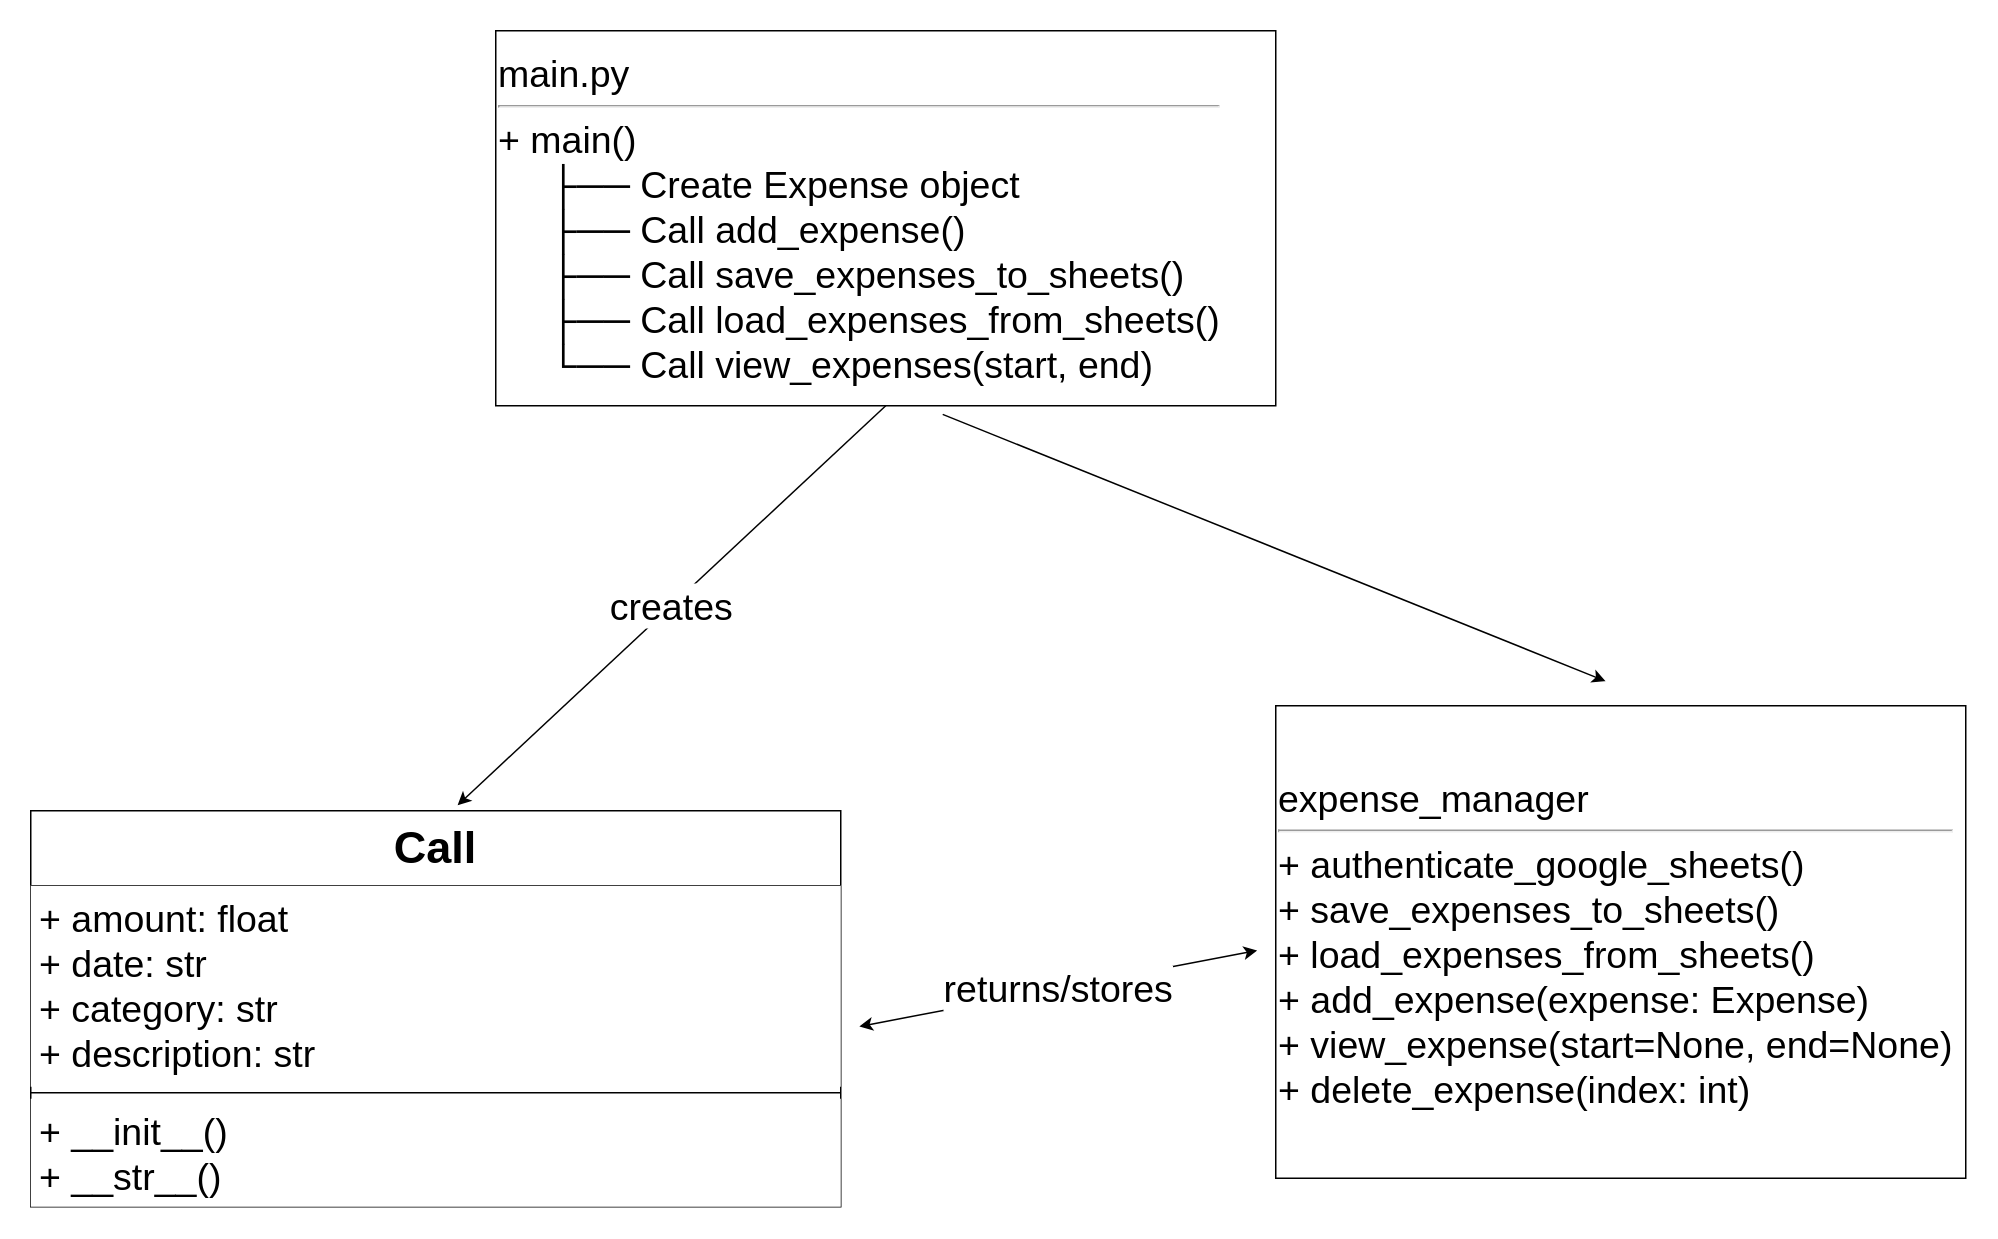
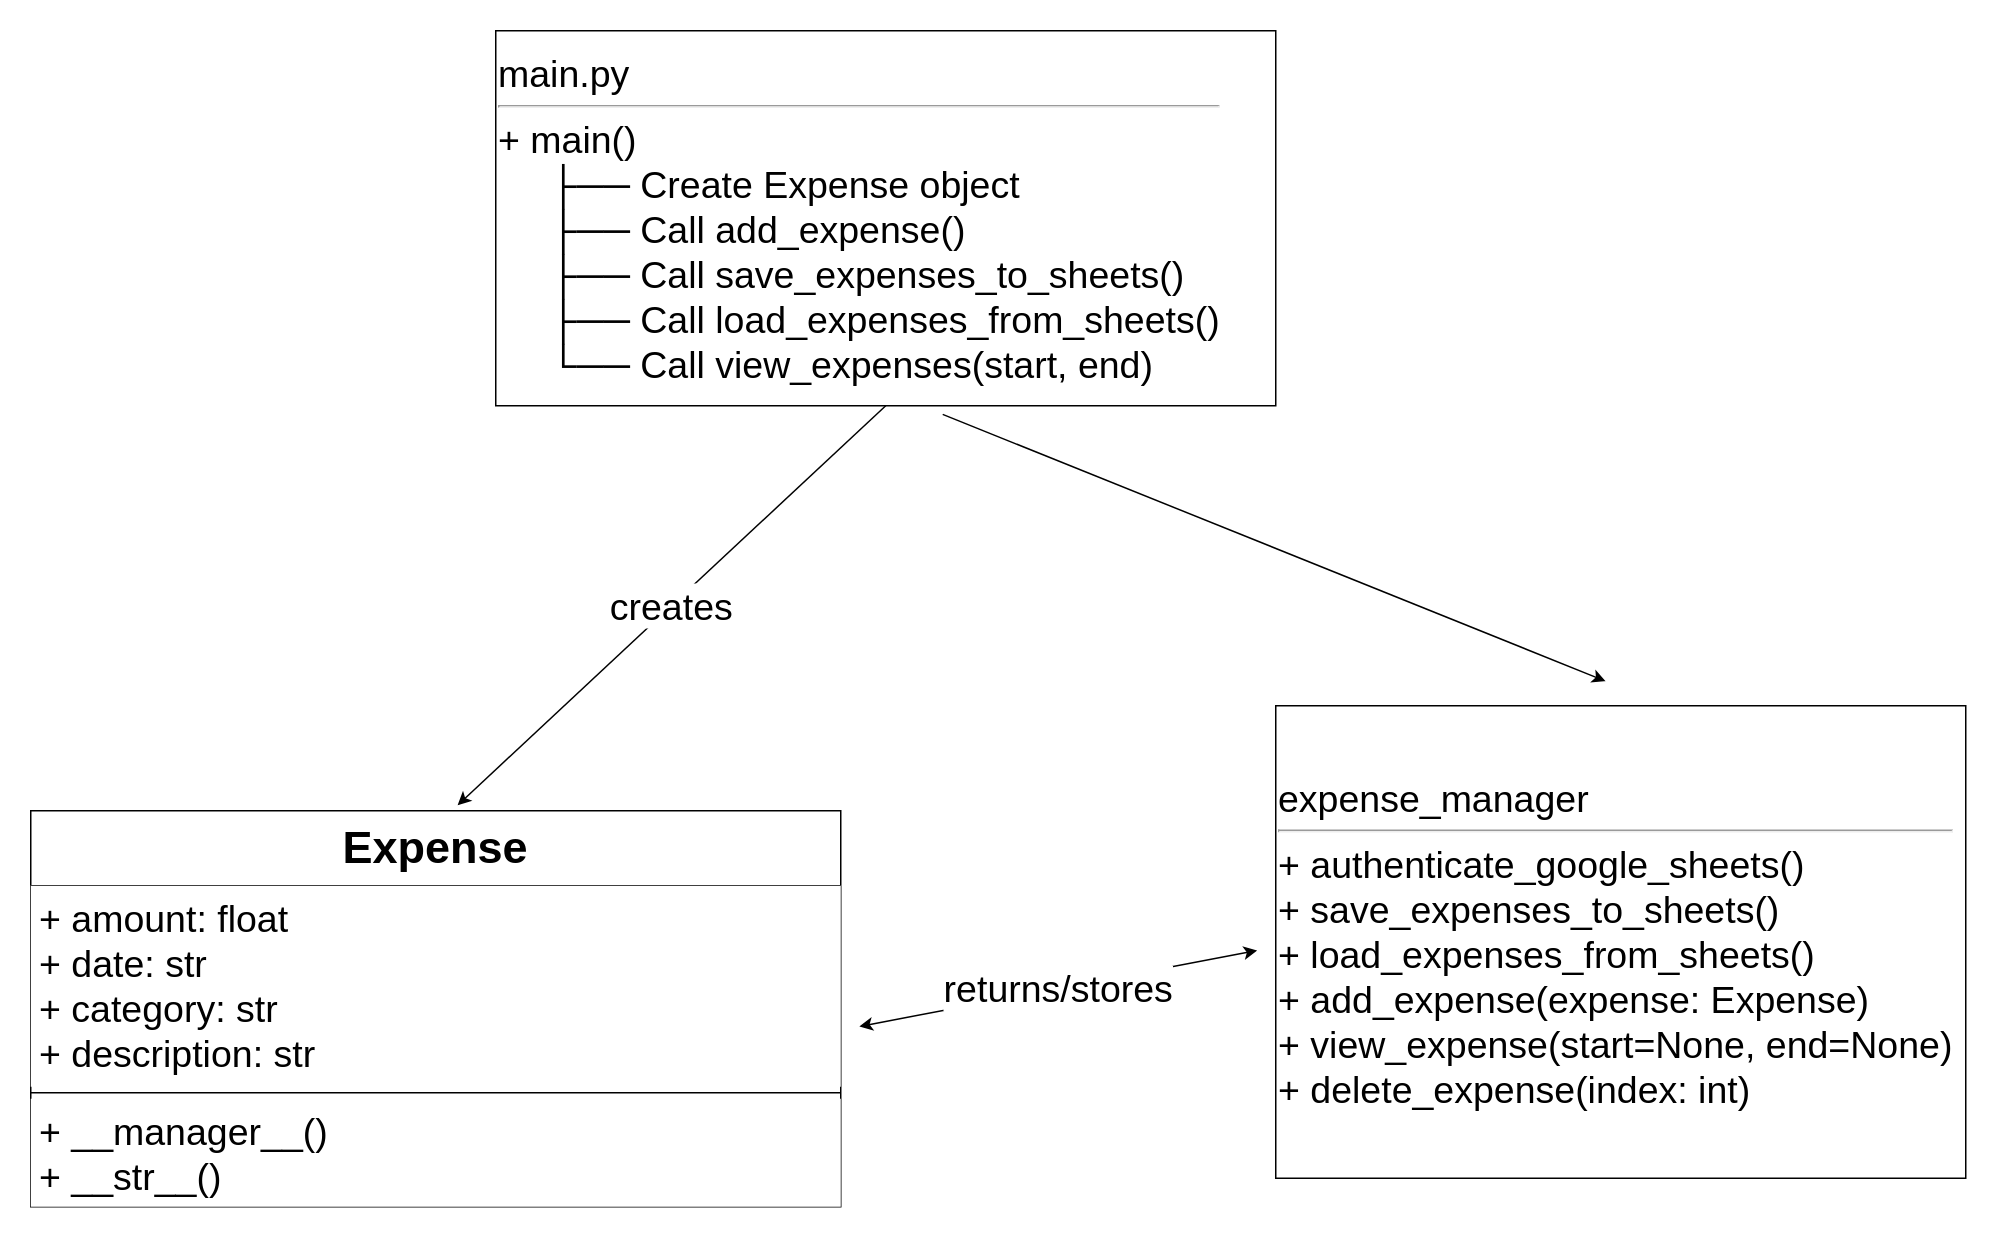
- <mxCell id="2" value="&lt;font style=&quot;font-size: 30px;&quot;&gt;Call&lt;/font&gt;" style="swimlane;fontStyle=1;align=center;verticalAlign=top;childLayout=stackLayout;horizontal=1;startSize=50;horizontalStack=0;resizeParent=1;resizeParentMax=0;resizeLast=0;collapsible=1;marginBottom=0;whiteSpace=wrap;html=1;" vertex="1" parent="1"><mxGeometry x="20" y="540" width="540" height="264" as="geometry" /></mxCell>
+ <mxCell id="2" value="&lt;font style=&quot;font-size: 30px;&quot;&gt;Expense&lt;/font&gt;" style="swimlane;fontStyle=1;align=center;verticalAlign=top;childLayout=stackLayout;horizontal=1;startSize=50;horizontalStack=0;resizeParent=1;resizeParentMax=0;resizeLast=0;collapsible=1;marginBottom=0;whiteSpace=wrap;html=1;" vertex="1" parent="1"><mxGeometry x="20" y="540" width="540" height="264" as="geometry" /></mxCell>
- <mxCell id="5" value="&lt;font style=&quot;font-size: 25px;&quot;&gt;+ __init__()&lt;/font&gt;&lt;div&gt;&lt;font style=&quot;font-size: 25px;&quot;&gt;+ __str__()&lt;/font&gt;&lt;/div&gt;" style="text;strokeColor=none;fillColor=default;align=left;verticalAlign=top;spacingLeft=4;spacingRight=4;overflow=hidden;rotatable=0;points=[[0,0.5],[1,0.5]];portConstraint=eastwest;whiteSpace=wrap;html=1;" vertex="1" parent="2"><mxGeometry y="192" width="540" height="72" as="geometry" /></mxCell>
+ <mxCell id="5" value="&lt;font style=&quot;font-size: 25px;&quot;&gt;+ __manager__()&lt;/font&gt;&lt;div&gt;&lt;font style=&quot;font-size: 25px;&quot;&gt;+ __str__()&lt;/font&gt;&lt;/div&gt;" style="text;strokeColor=none;fillColor=default;align=left;verticalAlign=top;spacingLeft=4;spacingRight=4;overflow=hidden;rotatable=0;points=[[0,0.5],[1,0.5]];portConstraint=eastwest;whiteSpace=wrap;html=1;" vertex="1" parent="2"><mxGeometry y="192" width="540" height="72" as="geometry" /></mxCell>
